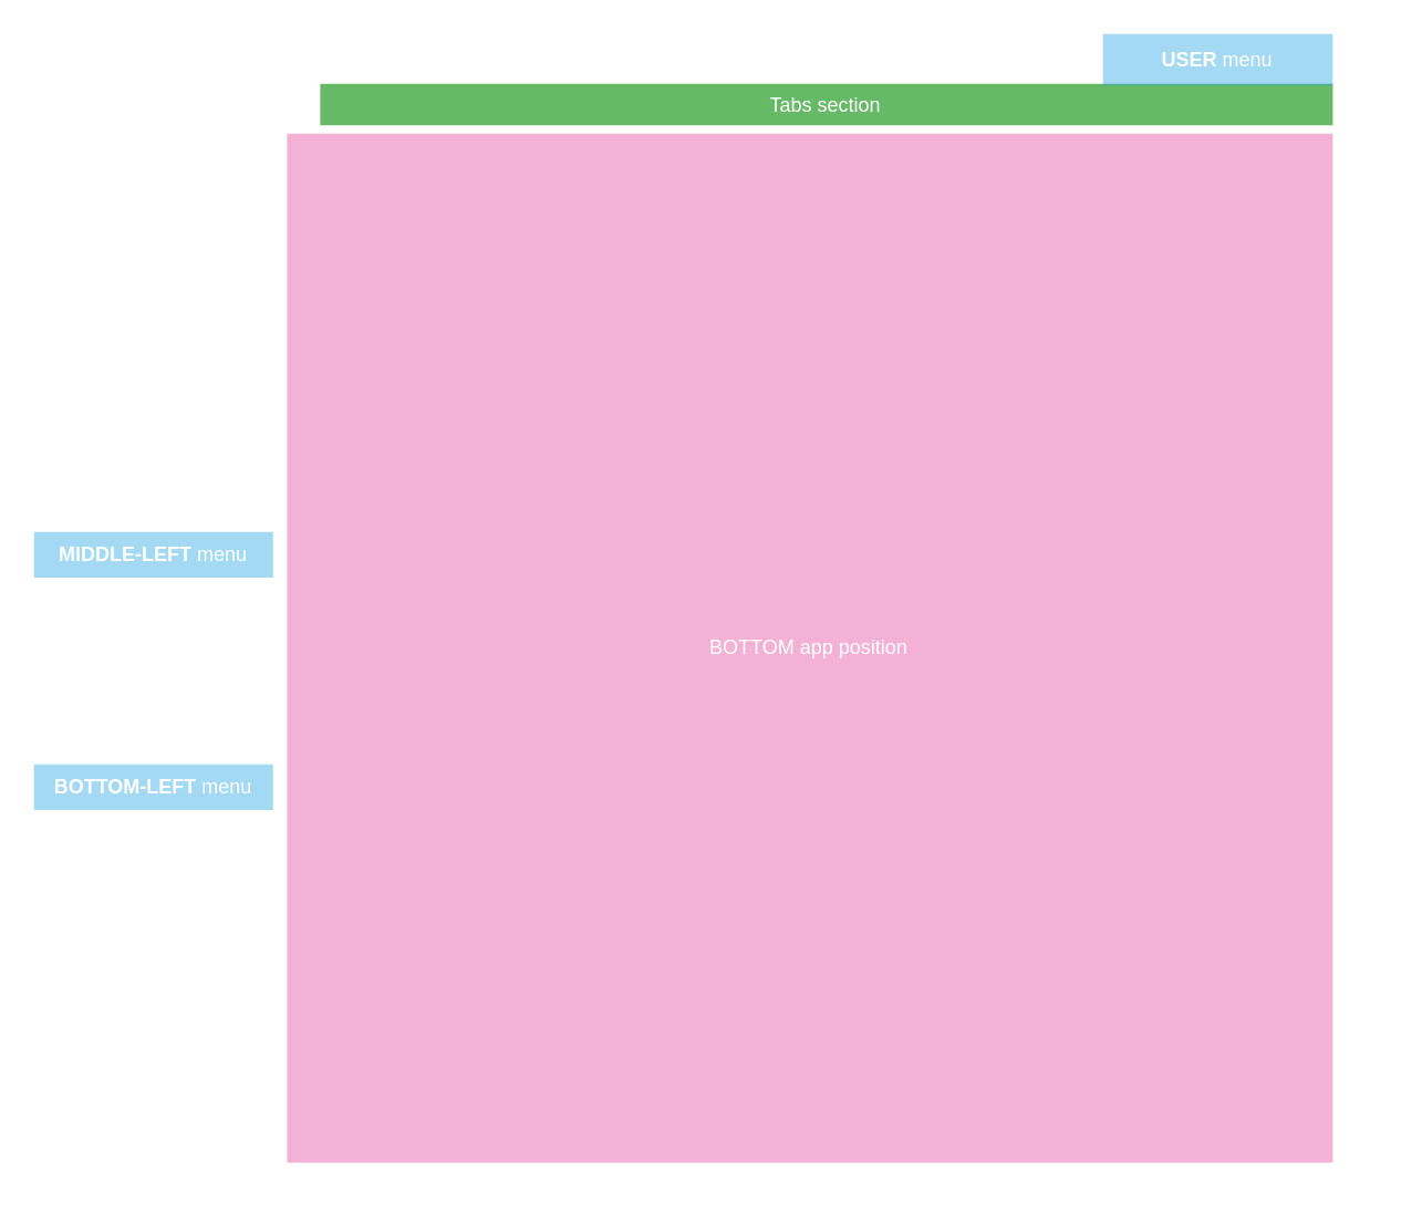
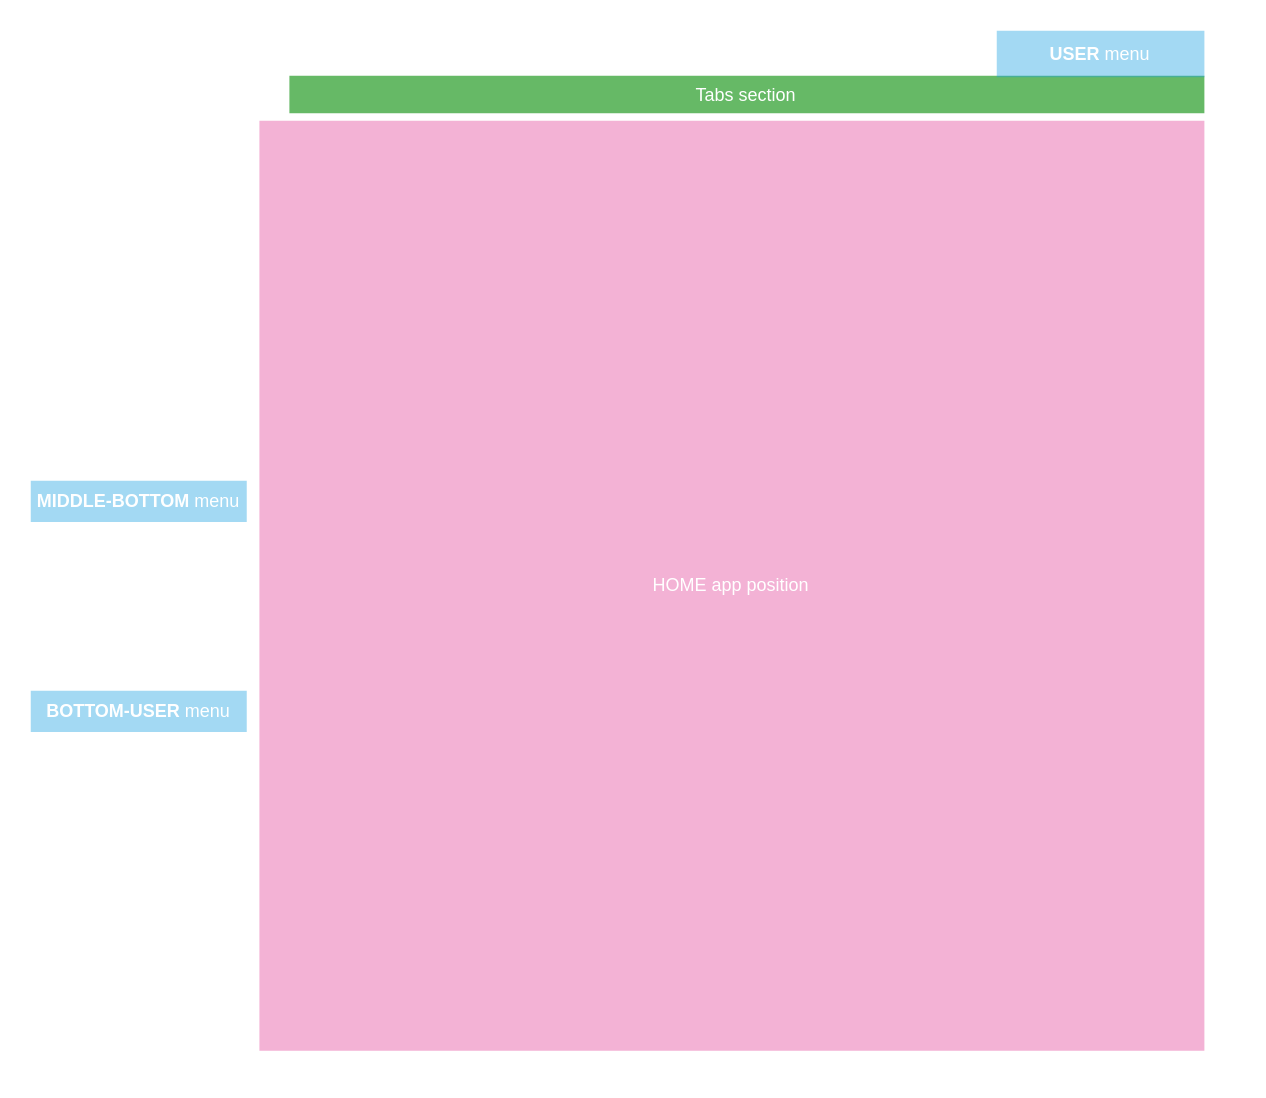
- <mxCell id="6" value="MIDDLE-LEFT&lt;span style=&quot;font-weight: normal&quot;&gt; menu&lt;/span&gt;" style="rounded=0;whiteSpace=wrap;html=1;fillColor=#1ba1e2;strokeWidth=4;strokeColor=none;fontColor=#ffffff;opacity=40;fontStyle=1;labelBackgroundColor=none;" vertex="1" parent="1"><mxGeometry x="20" y="320" width="144" height="27.5" as="geometry" /></mxCell>
+ <mxCell id="6" value="MIDDLE-BOTTOM&lt;span style=&quot;font-weight: normal&quot;&gt; menu&lt;/span&gt;" style="rounded=0;whiteSpace=wrap;html=1;fillColor=#1ba1e2;strokeWidth=4;strokeColor=none;fontColor=#ffffff;opacity=40;fontStyle=1;labelBackgroundColor=none;" vertex="1" parent="1"><mxGeometry x="20" y="320" width="144" height="27.5" as="geometry" /></mxCell>
- <mxCell id="4" value="BOTTOM app position" style="rounded=0;whiteSpace=wrap;html=1;fillColor=#d80073;strokeWidth=4;strokeColor=none;fontColor=#ffffff;opacity=30;" vertex="1" parent="1"><mxGeometry x="172.43" y="80" width="630" height="620" as="geometry" /></mxCell>
+ <mxCell id="4" value="HOME app position" style="rounded=0;whiteSpace=wrap;html=1;fillColor=#d80073;strokeWidth=4;strokeColor=none;fontColor=#ffffff;opacity=30;" vertex="1" parent="1"><mxGeometry x="172.43" y="80" width="630" height="620" as="geometry" /></mxCell>
- <mxCell id="7" value="BOTTOM-LEFT&lt;span style=&quot;font-weight: normal&quot;&gt; menu&lt;/span&gt;" style="rounded=0;whiteSpace=wrap;html=1;fillColor=#1ba1e2;strokeWidth=4;strokeColor=none;fontColor=#ffffff;opacity=40;fontStyle=1;labelBackgroundColor=none;" vertex="1" parent="1"><mxGeometry x="20" y="460" width="144" height="27.5" as="geometry" /></mxCell>
+ <mxCell id="7" value="BOTTOM-USER&lt;span style=&quot;font-weight: normal&quot;&gt; menu&lt;/span&gt;" style="rounded=0;whiteSpace=wrap;html=1;fillColor=#1ba1e2;strokeWidth=4;strokeColor=none;fontColor=#ffffff;opacity=40;fontStyle=1;labelBackgroundColor=none;" vertex="1" parent="1"><mxGeometry x="20" y="460" width="144" height="27.5" as="geometry" /></mxCell>
